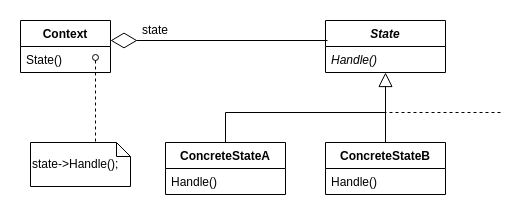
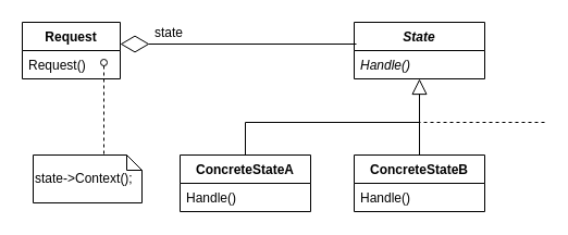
- <mxCell id="2" value="Context" style="swimlane;fontStyle=1;align=center;verticalAlign=top;childLayout=stackLayout;horizontal=1;startSize=26;horizontalStack=0;resizeParent=1;resizeParentMax=0;resizeLast=0;collapsible=1;marginBottom=0;" vertex="1" parent="1"><mxGeometry x="20" y="20" width="90" height="52" as="geometry" /></mxCell>
+ <mxCell id="2" value="Request" style="swimlane;fontStyle=1;align=center;verticalAlign=top;childLayout=stackLayout;horizontal=1;startSize=26;horizontalStack=0;resizeParent=1;resizeParentMax=0;resizeLast=0;collapsible=1;marginBottom=0;" vertex="1" parent="1"><mxGeometry x="20" y="20" width="90" height="52" as="geometry" /></mxCell>
- <mxCell id="3" value="State()" style="text;strokeColor=none;fillColor=none;align=left;verticalAlign=top;spacingLeft=4;spacingRight=4;overflow=hidden;rotatable=0;points=[[0,0.5],[1,0.5]];portConstraint=eastwest;" vertex="1" parent="2"><mxGeometry y="26" width="90" height="26" as="geometry" /></mxCell>
+ <mxCell id="3" value="Request()" style="text;strokeColor=none;fillColor=none;align=left;verticalAlign=top;spacingLeft=4;spacingRight=4;overflow=hidden;rotatable=0;points=[[0,0.5],[1,0.5]];portConstraint=eastwest;" vertex="1" parent="2"><mxGeometry y="26" width="90" height="26" as="geometry" /></mxCell>
- <mxCell id="16" value="&lt;br&gt;state-&amp;gt;Handle();" style="shape=note;whiteSpace=wrap;html=1;size=14;verticalAlign=top;align=left;spacingTop=-6;" vertex="1" parent="1"><mxGeometry x="30" y="142" width="100" height="44" as="geometry" /></mxCell>
+ <mxCell id="16" value="&lt;br&gt;state-&amp;gt;Context();" style="shape=note;whiteSpace=wrap;html=1;size=14;verticalAlign=top;align=left;spacingTop=-6;" vertex="1" parent="1"><mxGeometry x="30" y="142" width="100" height="44" as="geometry" /></mxCell>
